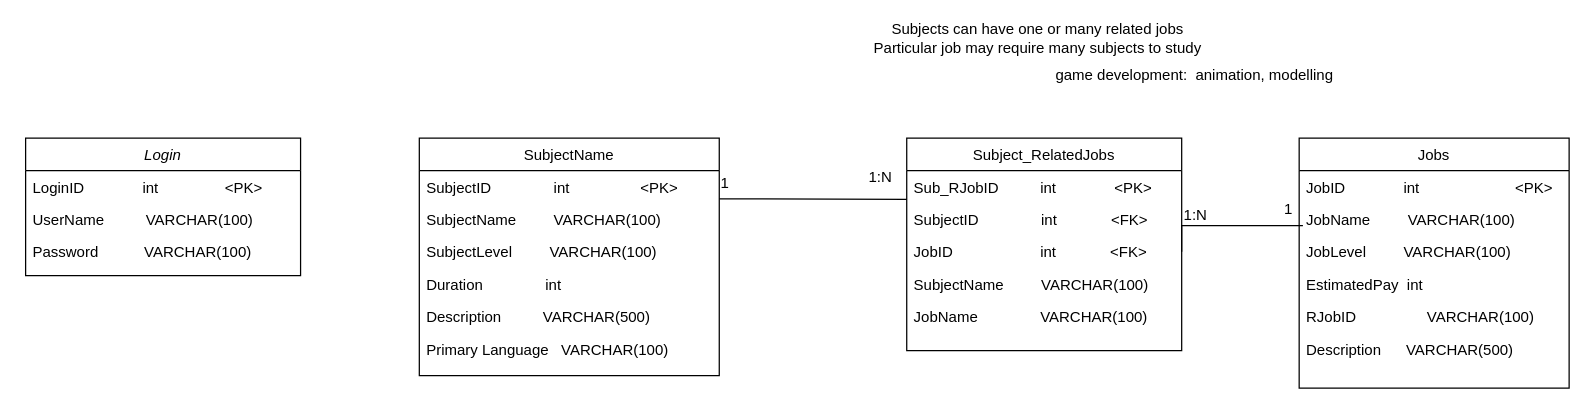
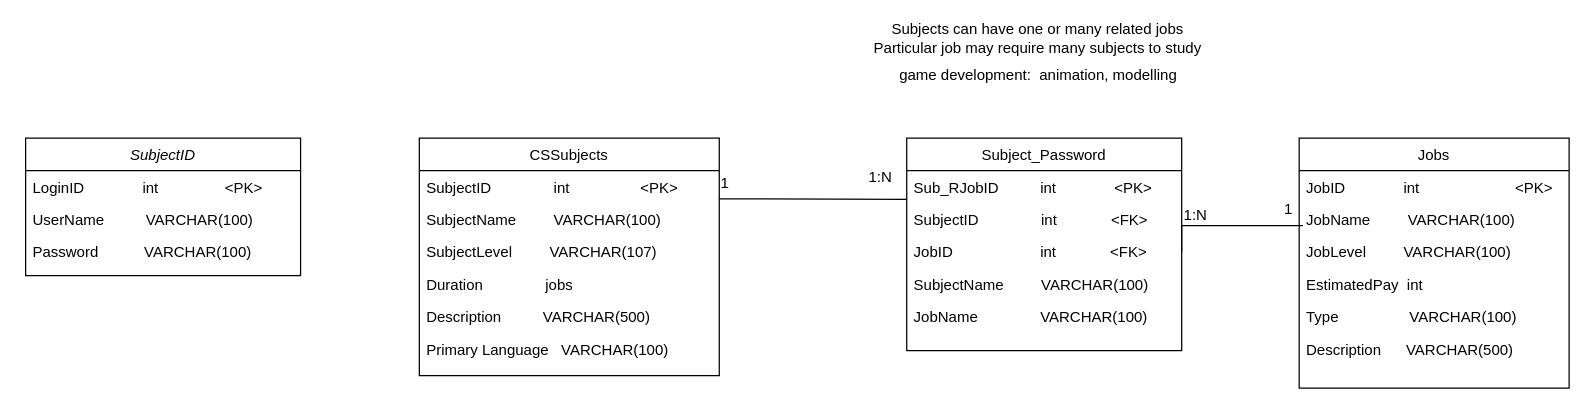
- <mxCell id="24" value="game development:&amp;nbsp; animation, modelling" style="text;html=1;align=center;verticalAlign=middle;resizable=0;points=[];autosize=1;" parent="1" vertex="1"><mxGeometry x="835" y="50" width="240" height="20" as="geometry" /></mxCell>
+ <mxCell id="24" value="game development:&amp;nbsp; animation, modelling" style="text;html=1;align=center;verticalAlign=middle;resizable=0;points=[];autosize=1;" parent="1" vertex="1"><mxGeometry x="710" y="50" width="240" height="20" as="geometry" /></mxCell>
- <mxCell id="19" value="Login" style="swimlane;fontStyle=2;align=center;verticalAlign=top;childLayout=stackLayout;horizontal=1;startSize=26;horizontalStack=0;resizeParent=1;resizeLast=0;collapsible=1;marginBottom=0;rounded=0;shadow=0;strokeWidth=1;" parent="1" vertex="1"><mxGeometry x="20" y="110" width="220" height="110" as="geometry"><mxRectangle x="230" y="140" width="160" height="26" as="alternateBounds" /></mxGeometry></mxCell>
+ <mxCell id="19" value="SubjectID" style="swimlane;fontStyle=2;align=center;verticalAlign=top;childLayout=stackLayout;horizontal=1;startSize=26;horizontalStack=0;resizeParent=1;resizeLast=0;collapsible=1;marginBottom=0;rounded=0;shadow=0;strokeWidth=1;" parent="1" vertex="1"><mxGeometry x="20" y="110" width="220" height="110" as="geometry"><mxRectangle x="230" y="140" width="160" height="26" as="alternateBounds" /></mxGeometry></mxCell>
- <mxCell id="2" value="SubjectName" style="swimlane;fontStyle=0;align=center;verticalAlign=top;childLayout=stackLayout;horizontal=1;startSize=26;horizontalStack=0;resizeParent=1;resizeLast=0;collapsible=1;marginBottom=0;rounded=0;shadow=0;strokeWidth=1;" parent="1" vertex="1"><mxGeometry x="335" y="110" width="240" height="190" as="geometry"><mxRectangle x="550" y="140" width="160" height="26" as="alternateBounds" /></mxGeometry></mxCell>
+ <mxCell id="2" value="CSSubjects" style="swimlane;fontStyle=0;align=center;verticalAlign=top;childLayout=stackLayout;horizontal=1;startSize=26;horizontalStack=0;resizeParent=1;resizeLast=0;collapsible=1;marginBottom=0;rounded=0;shadow=0;strokeWidth=1;" parent="1" vertex="1"><mxGeometry x="335" y="110" width="240" height="190" as="geometry"><mxRectangle x="550" y="140" width="160" height="26" as="alternateBounds" /></mxGeometry></mxCell>
- <mxCell id="25" value="Subject_RelatedJobs" style="swimlane;fontStyle=0;align=center;verticalAlign=top;childLayout=stackLayout;horizontal=1;startSize=26;horizontalStack=0;resizeParent=1;resizeLast=0;collapsible=1;marginBottom=0;rounded=0;shadow=0;strokeWidth=1;" parent="1" vertex="1"><mxGeometry x="725" y="110" width="220" height="170" as="geometry"><mxRectangle x="550" y="140" width="160" height="26" as="alternateBounds" /></mxGeometry></mxCell>
+ <mxCell id="25" value="Subject_Password" style="swimlane;fontStyle=0;align=center;verticalAlign=top;childLayout=stackLayout;horizontal=1;startSize=26;horizontalStack=0;resizeParent=1;resizeLast=0;collapsible=1;marginBottom=0;rounded=0;shadow=0;strokeWidth=1;" parent="1" vertex="1"><mxGeometry x="725" y="110" width="220" height="170" as="geometry"><mxRectangle x="550" y="140" width="160" height="26" as="alternateBounds" /></mxGeometry></mxCell>
- <mxCell id="5" value="SubjectLevel         VARCHAR(100)" style="text;align=left;verticalAlign=top;spacingLeft=4;spacingRight=4;overflow=hidden;rotatable=0;points=[[0,0.5],[1,0.5]];portConstraint=eastwest;rounded=0;shadow=0;html=0;" parent="2" vertex="1"><mxGeometry y="78" width="240" height="26" as="geometry" /></mxCell>
+ <mxCell id="5" value="SubjectLevel         VARCHAR(107)" style="text;align=left;verticalAlign=top;spacingLeft=4;spacingRight=4;overflow=hidden;rotatable=0;points=[[0,0.5],[1,0.5]];portConstraint=eastwest;rounded=0;shadow=0;html=0;" parent="2" vertex="1"><mxGeometry y="78" width="240" height="26" as="geometry" /></mxCell>
- <mxCell id="6" value="Duration               int" style="text;align=left;verticalAlign=top;spacingLeft=4;spacingRight=4;overflow=hidden;rotatable=0;points=[[0,0.5],[1,0.5]];portConstraint=eastwest;rounded=0;shadow=0;html=0;" parent="2" vertex="1"><mxGeometry y="104" width="240" height="26" as="geometry" /></mxCell>
+ <mxCell id="6" value="Duration               jobs" style="text;align=left;verticalAlign=top;spacingLeft=4;spacingRight=4;overflow=hidden;rotatable=0;points=[[0,0.5],[1,0.5]];portConstraint=eastwest;rounded=0;shadow=0;html=0;" parent="2" vertex="1"><mxGeometry y="104" width="240" height="26" as="geometry" /></mxCell>
- <mxCell id="14" value="RJobID                 VARCHAR(100)" style="text;align=left;verticalAlign=top;spacingLeft=4;spacingRight=4;overflow=hidden;rotatable=0;points=[[0,0.5],[1,0.5]];portConstraint=eastwest;rounded=0;shadow=0;html=0;" parent="9" vertex="1"><mxGeometry y="130" width="216" height="26" as="geometry" /></mxCell>
+ <mxCell id="14" value="Type                 VARCHAR(100)" style="text;align=left;verticalAlign=top;spacingLeft=4;spacingRight=4;overflow=hidden;rotatable=0;points=[[0,0.5],[1,0.5]];portConstraint=eastwest;rounded=0;shadow=0;html=0;" parent="9" vertex="1"><mxGeometry y="130" width="216" height="26" as="geometry" /></mxCell>
